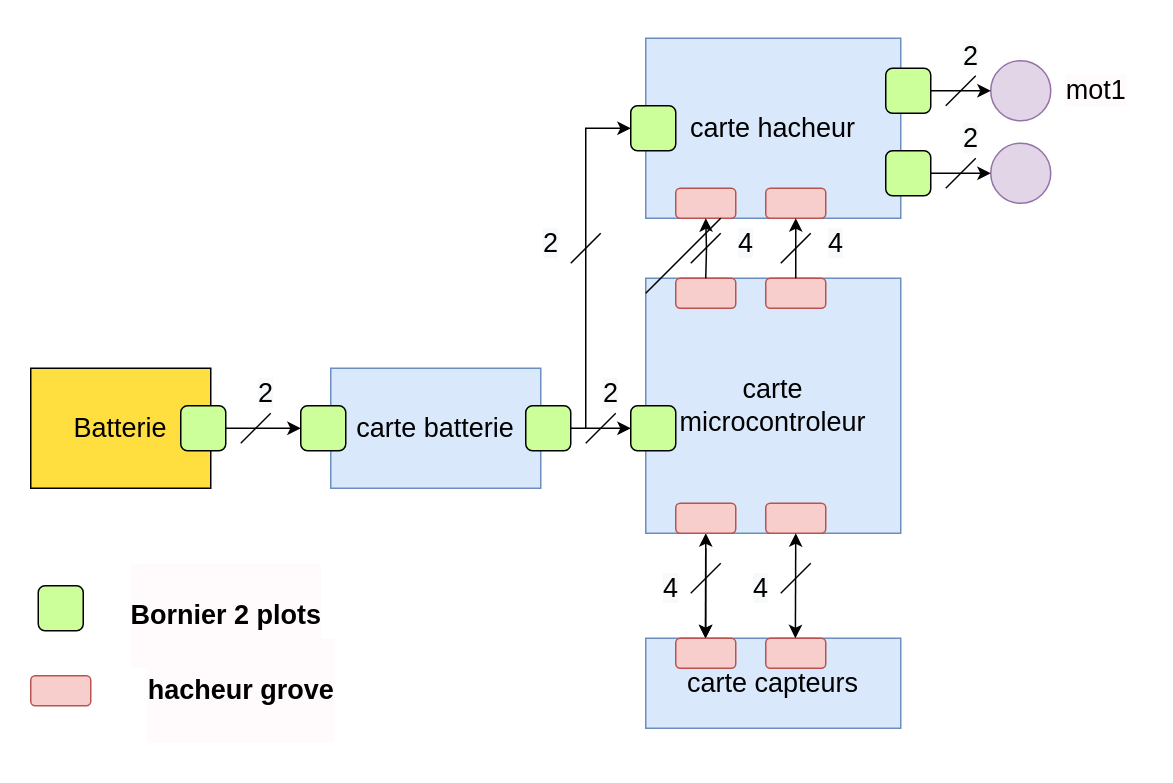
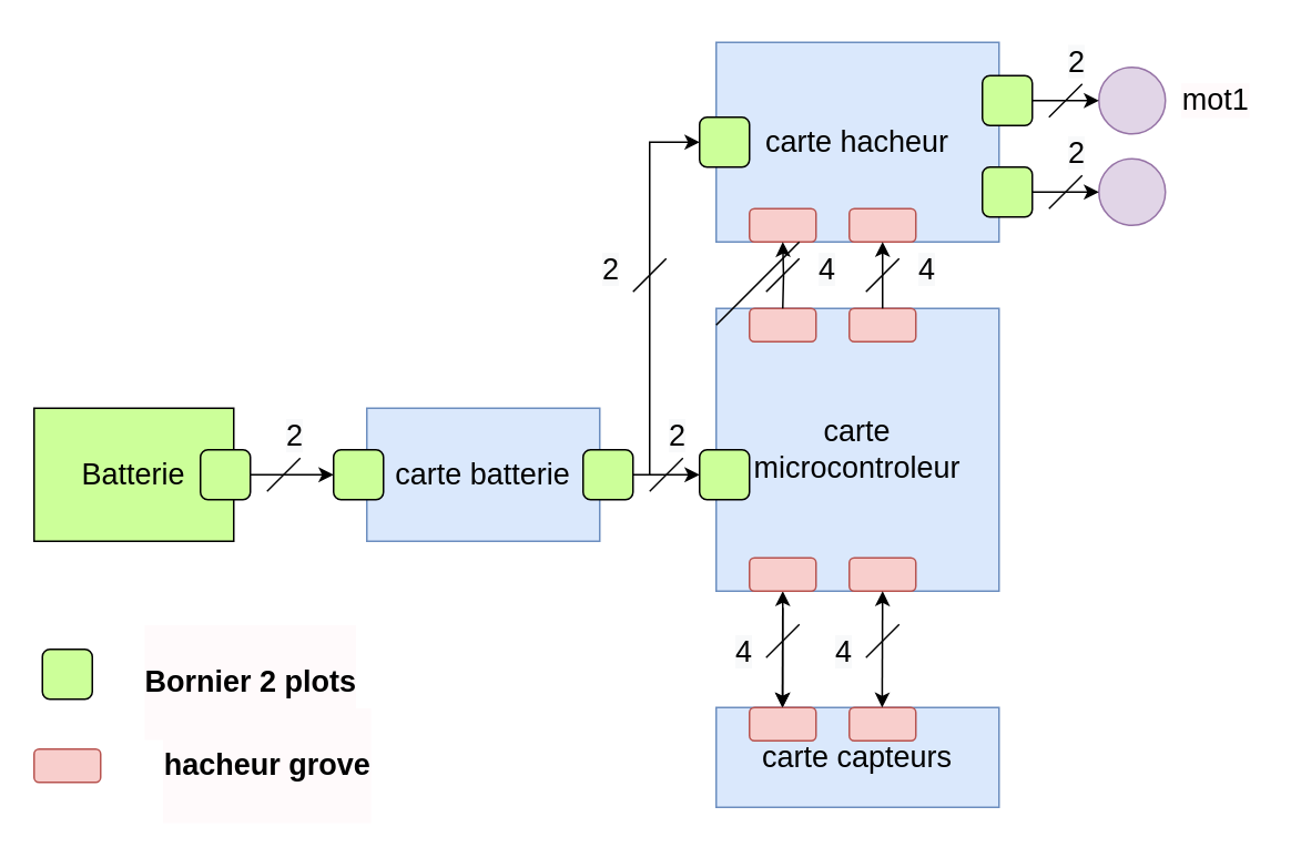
- <mxCell id="3" value="&lt;font style=&quot;font-size: 18px;&quot;&gt;Batterie&lt;/font&gt;" style="rounded=0;whiteSpace=wrap;html=1;fillColor=#FFDF40;" vertex="1" parent="1"><mxGeometry x="20" y="245" width="120" height="80" as="geometry" /></mxCell>
+ <mxCell id="3" value="&lt;font style=&quot;font-size: 18px;&quot;&gt;Batterie&lt;/font&gt;" style="rounded=0;whiteSpace=wrap;html=1;fillColor=#ccff99;" vertex="1" parent="1"><mxGeometry x="20" y="245" width="120" height="80" as="geometry" /></mxCell>
